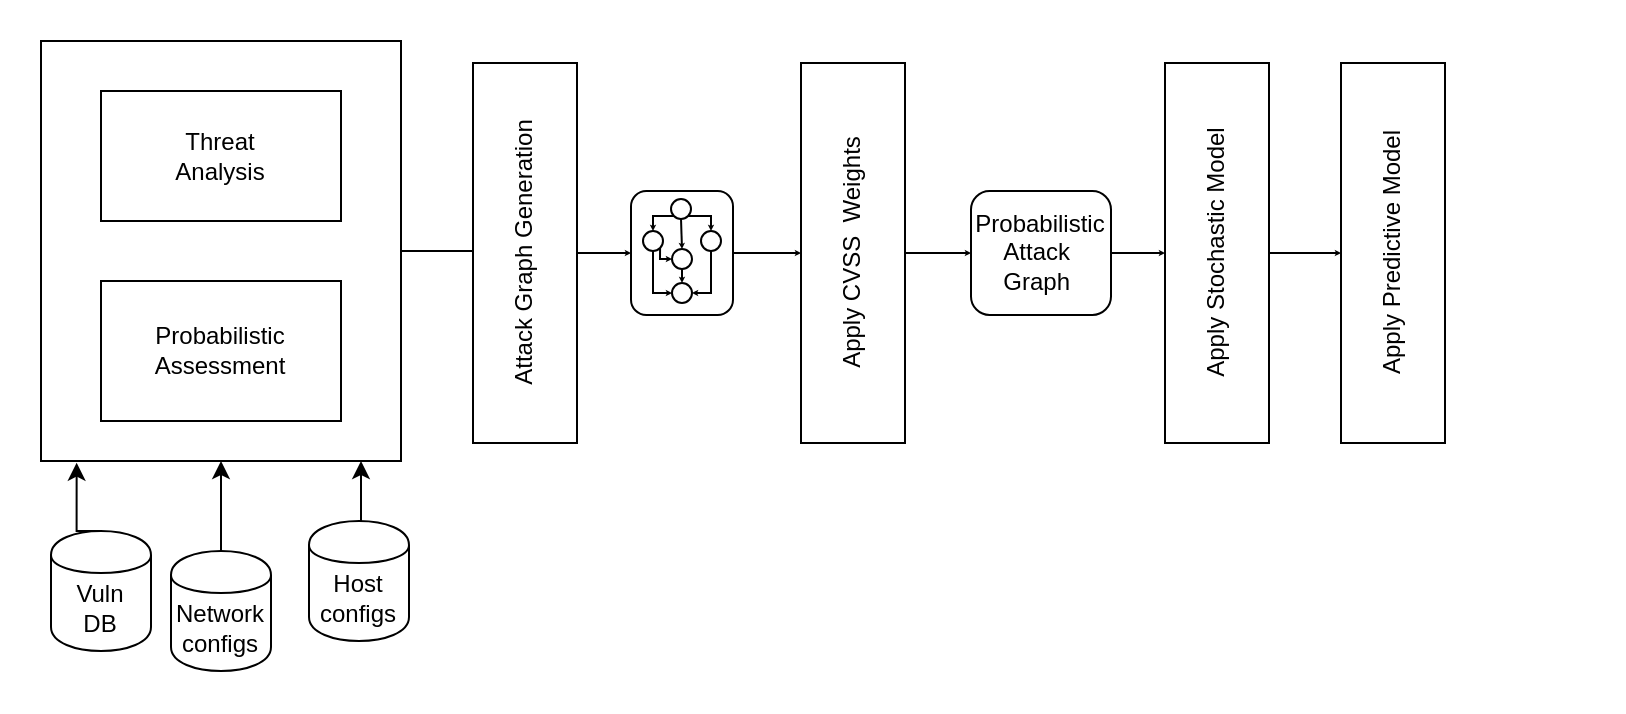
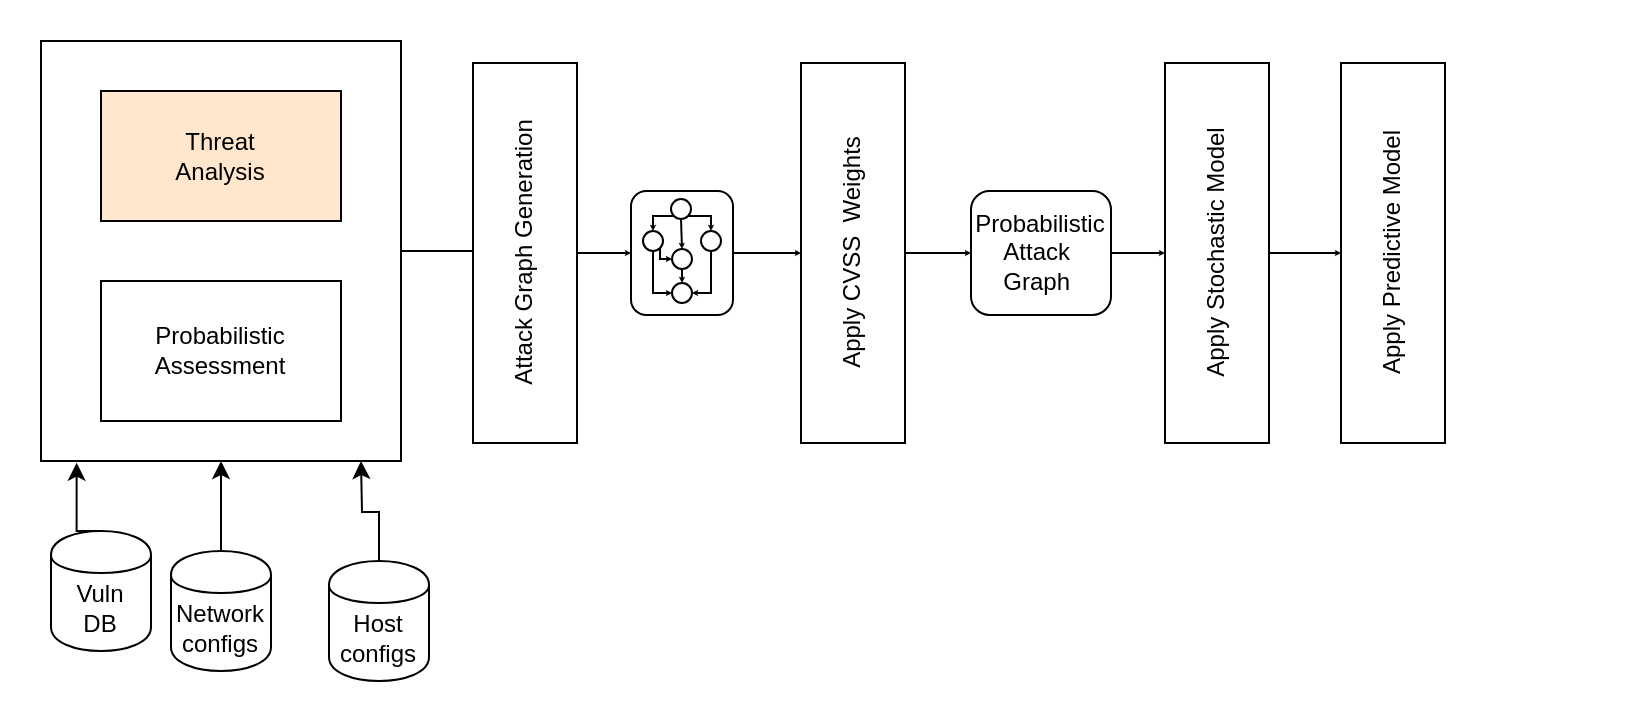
- <mxCell id="4" value="Threat &lt;br&gt;Analysis" style="rounded=0;whiteSpace=wrap;html=1;" vertex="1" parent="1"><mxGeometry x="50" y="45" width="120" height="65" as="geometry" /></mxCell>
+ <mxCell id="4" value="Threat &lt;br&gt;Analysis" style="rounded=0;whiteSpace=wrap;html=1;fillColor=#ffe6cc;" vertex="1" parent="1"><mxGeometry x="50" y="45" width="120" height="65" as="geometry" /></mxCell>
- <mxCell id="11" value="Host&lt;br&gt;configs&lt;br&gt;" style="shape=cylinder;whiteSpace=wrap;html=1;boundedLbl=1;backgroundOutline=1;" vertex="1" parent="1"><mxGeometry x="154" y="260" width="50" height="60" as="geometry" /></mxCell>
+ <mxCell id="11" value="Host&lt;br&gt;configs&lt;br&gt;" style="shape=cylinder;whiteSpace=wrap;html=1;boundedLbl=1;backgroundOutline=1;" vertex="1" parent="1"><mxGeometry x="164" y="280" width="50" height="60" as="geometry" /></mxCell>
